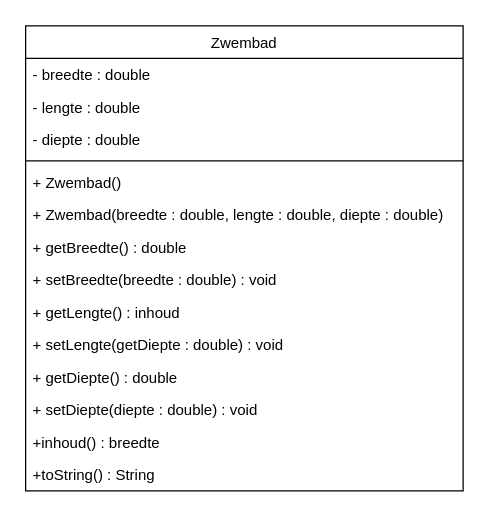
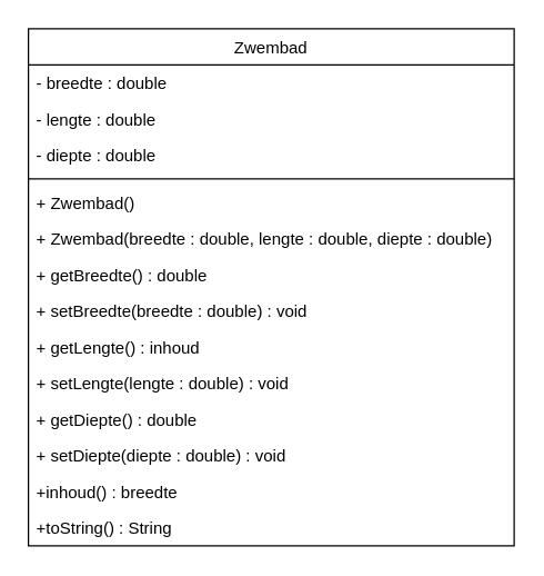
- <mxCell id="12" value="+ setLengte(getDiepte : double) : void" style="text;strokeColor=none;fillColor=none;align=left;verticalAlign=top;spacingLeft=4;spacingRight=4;overflow=hidden;rotatable=0;points=[[0,0.5],[1,0.5]];portConstraint=eastwest;" vertex="1" parent="2"><mxGeometry y="242" width="350" height="26" as="geometry" /></mxCell>
+ <mxCell id="12" value="+ setLengte(lengte : double) : void" style="text;strokeColor=none;fillColor=none;align=left;verticalAlign=top;spacingLeft=4;spacingRight=4;overflow=hidden;rotatable=0;points=[[0,0.5],[1,0.5]];portConstraint=eastwest;" vertex="1" parent="2"><mxGeometry y="242" width="350" height="26" as="geometry" /></mxCell>
